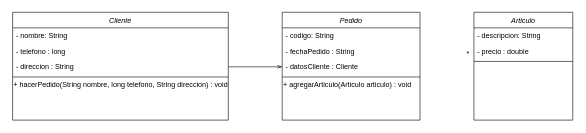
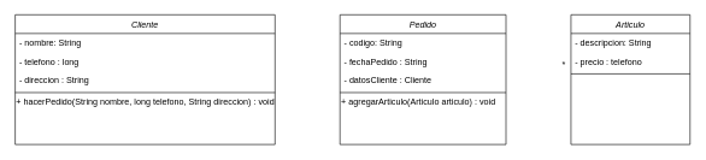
- <mxCell id="16" value="- precio : double" style="text;align=left;verticalAlign=top;spacingLeft=4;spacingRight=4;overflow=hidden;rotatable=0;points=[[0,0.5],[1,0.5]];portConstraint=eastwest;rounded=0;shadow=0;html=0;" vertex="1" parent="14"><mxGeometry y="52" width="165" height="26" as="geometry" /></mxCell>
+ <mxCell id="16" value="- precio : telefono" style="text;align=left;verticalAlign=top;spacingLeft=4;spacingRight=4;overflow=hidden;rotatable=0;points=[[0,0.5],[1,0.5]];portConstraint=eastwest;rounded=0;shadow=0;html=0;" vertex="1" parent="14"><mxGeometry y="52" width="165" height="26" as="geometry" /></mxCell>
- <mxCell id="18" style="edgeStyle=none;rounded=0;orthogonalLoop=1;jettySize=auto;html=1;startArrow=openThin;startFill=0;endArrow=none;endFill=0;sourcePerimeterSpacing=0;targetPerimeterSpacing=0;strokeColor=#000000;strokeWidth=1;exitX=0;exitY=0.5;exitDx=0;exitDy=0;" edge="1" parent="1" source="11" target="5"><mxGeometry relative="1" as="geometry" /></mxCell>
